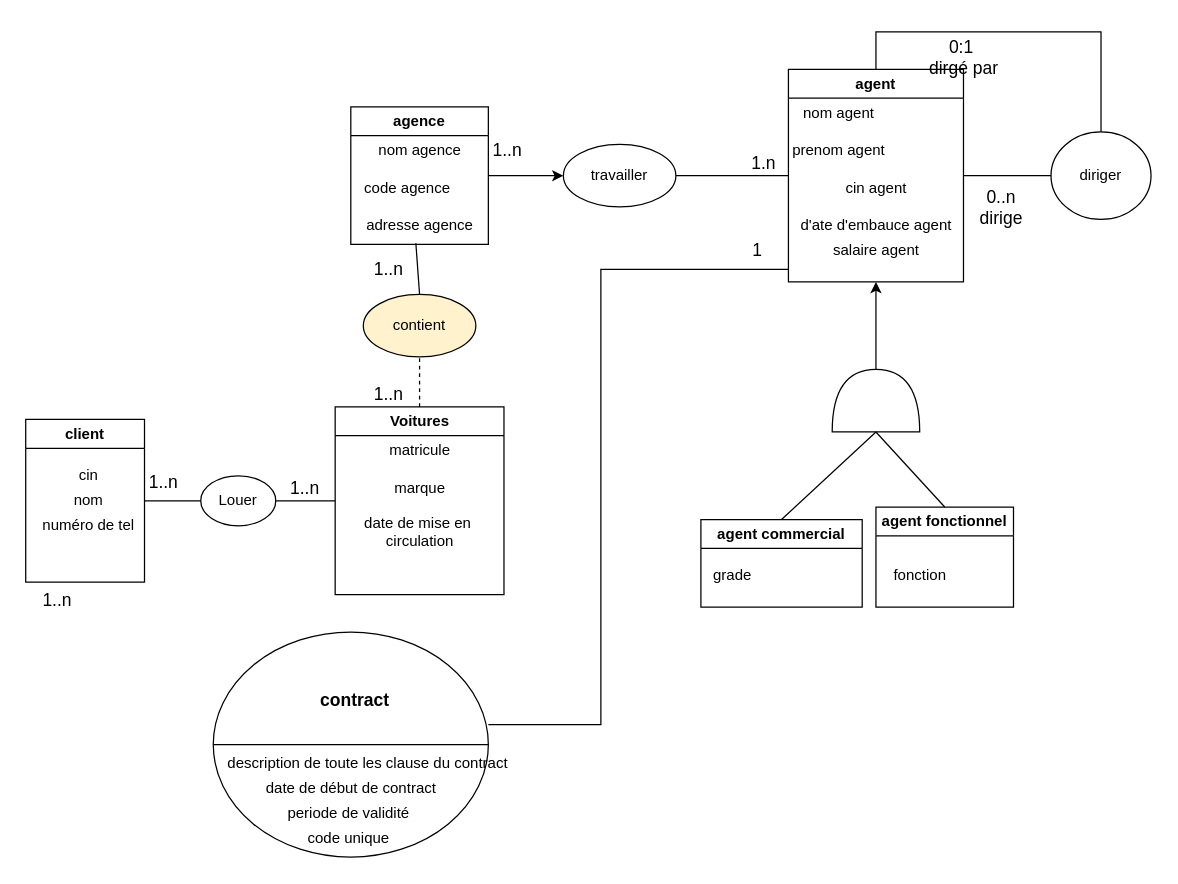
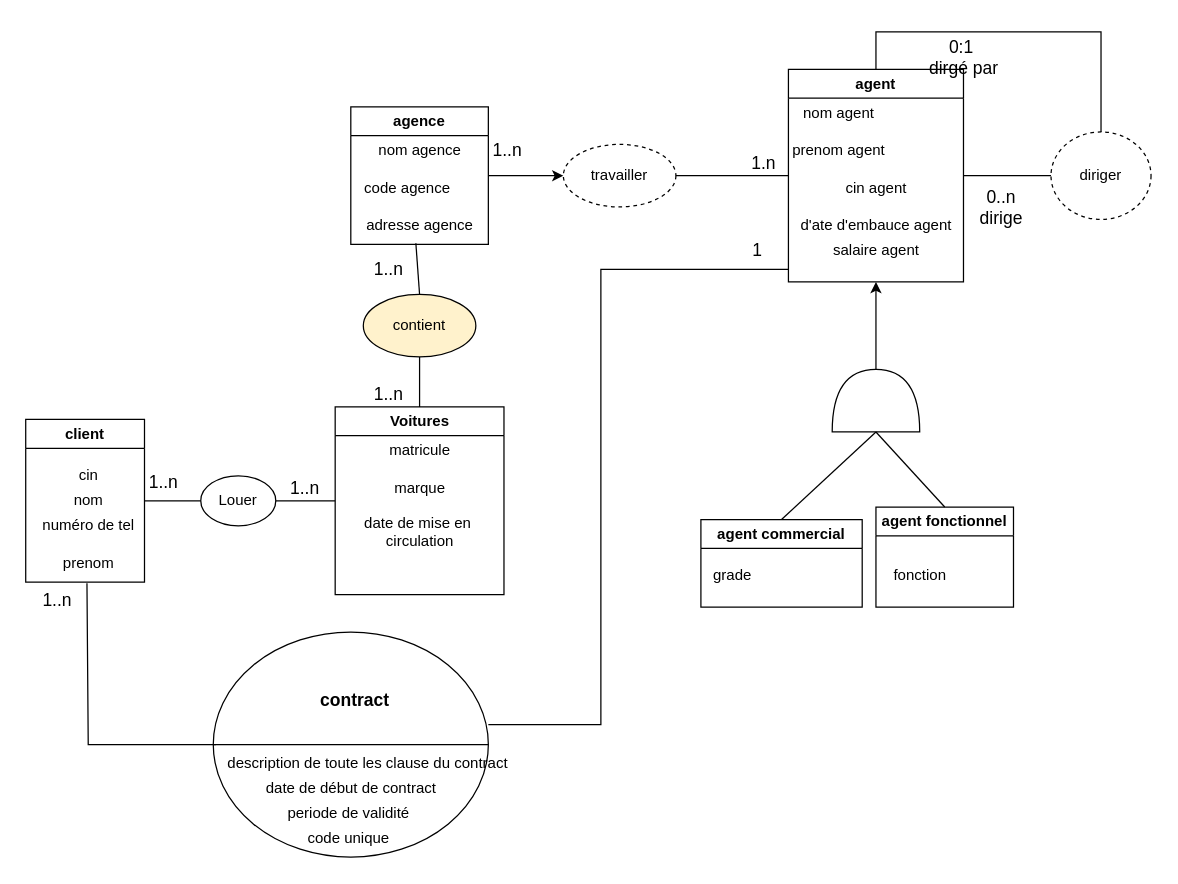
- <mxCell id="12" value="travailler" style="ellipse;whiteSpace=wrap;html=1;" vertex="1" parent="1"><mxGeometry x="450" y="115" width="90" height="50" as="geometry" /></mxCell>
+ <mxCell id="12" value="travailler" style="ellipse;whiteSpace=wrap;html=1;dashed=1;" vertex="1" parent="1"><mxGeometry x="450" y="115" width="90" height="50" as="geometry" /></mxCell>
- <mxCell id="16" value="diriger" style="ellipse;whiteSpace=wrap;html=1;" vertex="1" parent="1"><mxGeometry x="840" y="105" width="80" height="70" as="geometry" /></mxCell>
+ <mxCell id="16" value="diriger" style="ellipse;whiteSpace=wrap;html=1;dashed=1;" vertex="1" parent="1"><mxGeometry x="840" y="105" width="80" height="70" as="geometry" /></mxCell>
- <mxCell id="31" value="" style="endArrow=none;html=1;rounded=0;exitX=0.5;exitY=0;exitDx=0;exitDy=0;entryX=0.5;entryY=1;entryDx=0;entryDy=0;dashed=1;" edge="1" parent="1" target="30" source="26"><mxGeometry width="50" height="50" relative="1" as="geometry"><mxPoint x="230" y="250" as="sourcePoint" /><mxPoint x="420" y="365" as="targetPoint" /></mxGeometry></mxCell>
+ <mxCell id="31" value="" style="endArrow=none;html=1;rounded=0;exitX=0.5;exitY=0;exitDx=0;exitDy=0;entryX=0.5;entryY=1;entryDx=0;entryDy=0;" edge="1" parent="1" target="30" source="26"><mxGeometry width="50" height="50" relative="1" as="geometry"><mxPoint x="230" y="250" as="sourcePoint" /><mxPoint x="420" y="365" as="targetPoint" /></mxGeometry></mxCell>
+ <mxCell id="37" value="prenom" style="text;html=1;align=center;verticalAlign=middle;resizable=0;points=[];autosize=1;strokeColor=none;fillColor=none;" vertex="1" parent="33"><mxGeometry x="20" y="100" width="60" height="30" as="geometry" /></mxCell>
+ <mxCell id="47" value="" style="endArrow=none;html=1;rounded=0;fontSize=14;exitX=0.483;exitY=1.033;exitDx=0;exitDy=0;exitPerimeter=0;entryX=0.008;entryY=0;entryDx=0;entryDy=0;entryPerimeter=0;" edge="1" parent="1" source="37" target="46"><mxGeometry width="50" height="50" relative="1" as="geometry"><mxPoint x="370" y="565" as="sourcePoint" /><mxPoint x="70" y="605" as="targetPoint" /><Array as="points"><mxPoint x="70" y="595" /></Array></mxGeometry></mxCell>
